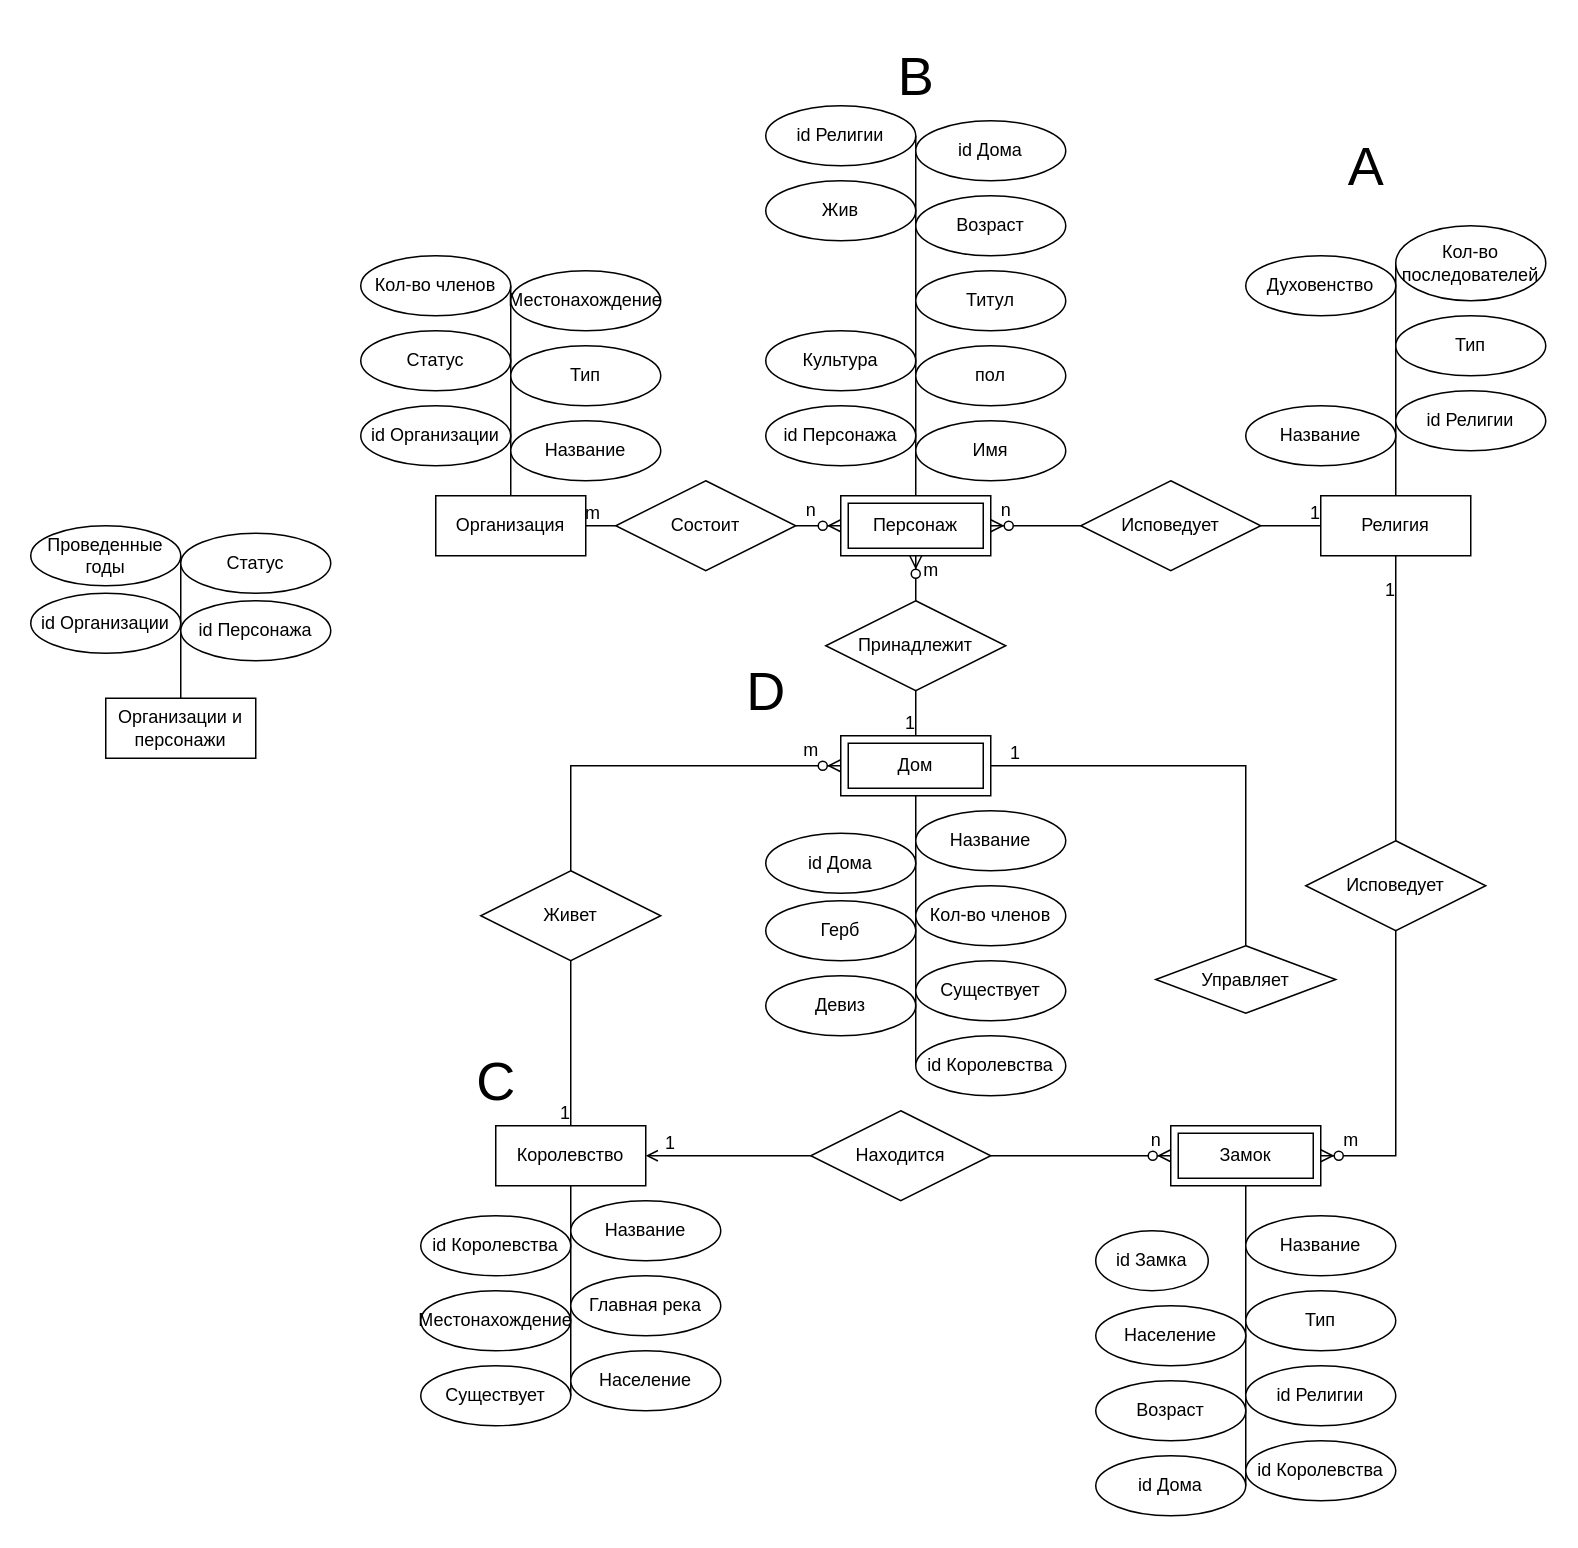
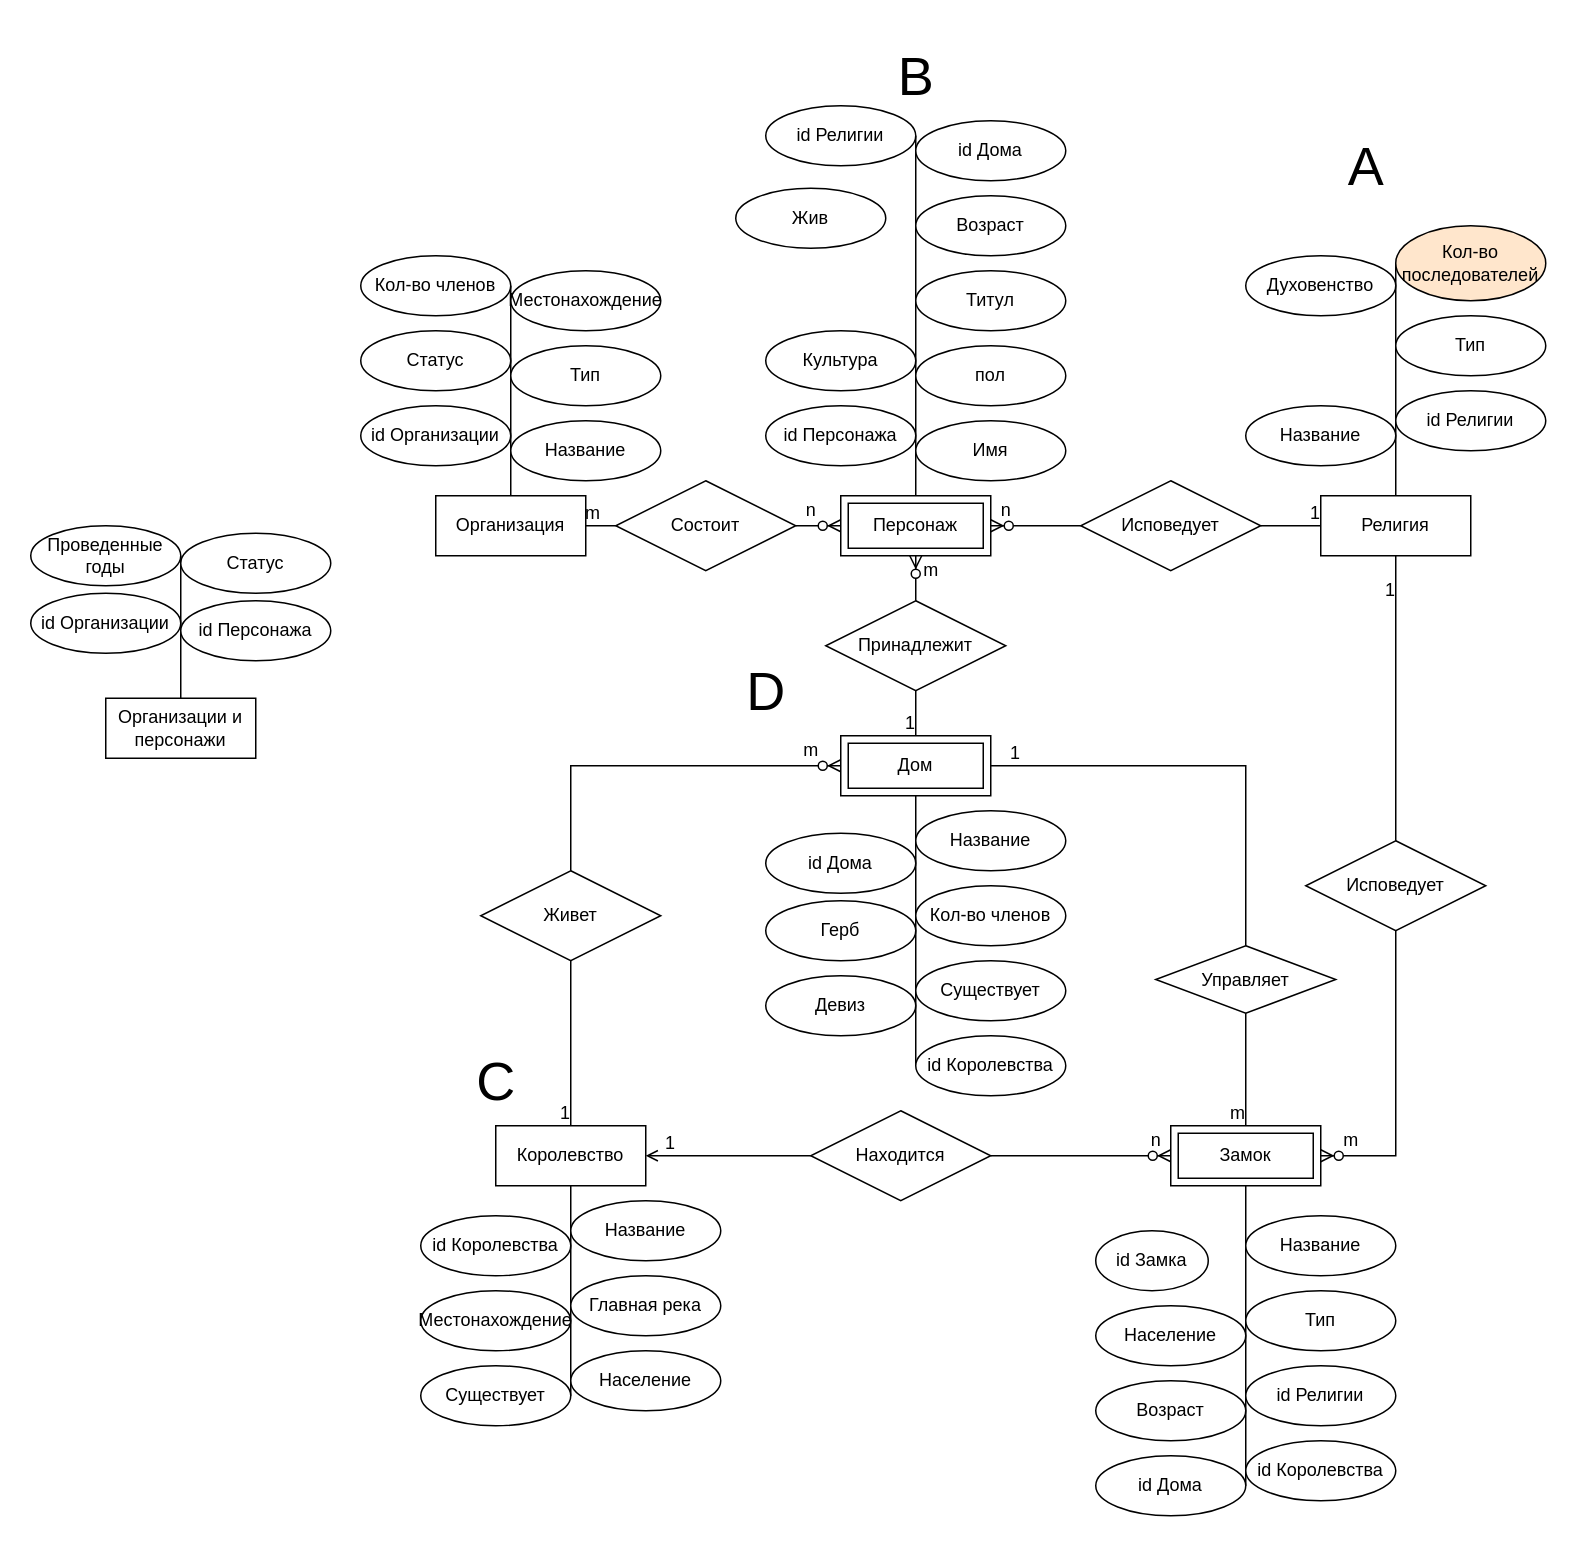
- <mxCell id="89" value="Жив" style="ellipse;whiteSpace=wrap;html=1;align=center;" parent="1" vertex="1"><mxGeometry x="510" y="120" width="100" height="40" as="geometry" /></mxCell>
+ <mxCell id="89" value="Жив" style="ellipse;whiteSpace=wrap;html=1;align=center;" parent="1" vertex="1"><mxGeometry x="490" y="125" width="100" height="40" as="geometry" /></mxCell>
- <mxCell id="83" value="Кол-во последователей" style="ellipse;whiteSpace=wrap;html=1;align=center;" parent="1" vertex="1"><mxGeometry x="930" y="150" width="100" height="50" as="geometry" /></mxCell>
+ <mxCell id="83" value="Кол-во последователей" style="ellipse;whiteSpace=wrap;html=1;align=center;fillColor=#ffe6cc;" parent="1" vertex="1"><mxGeometry x="930" y="150" width="100" height="50" as="geometry" /></mxCell>
+ <mxCell id="57" value="" style="endArrow=none;html=1;rounded=0;entryX=0.5;entryY=0;entryDx=0;entryDy=0;exitX=0.5;exitY=1;exitDx=0;exitDy=0;" parent="1" source="52" target="16" edge="1"><mxGeometry relative="1" as="geometry"><mxPoint x="760" y="670" as="sourcePoint" /><mxPoint x="920" y="670" as="targetPoint" /></mxGeometry></mxCell>
+ <mxCell id="58" value="m" style="resizable=0;html=1;align=right;verticalAlign=bottom;" parent="57" connectable="0" vertex="1"><mxGeometry x="1" relative="1" as="geometry" /></mxCell>
